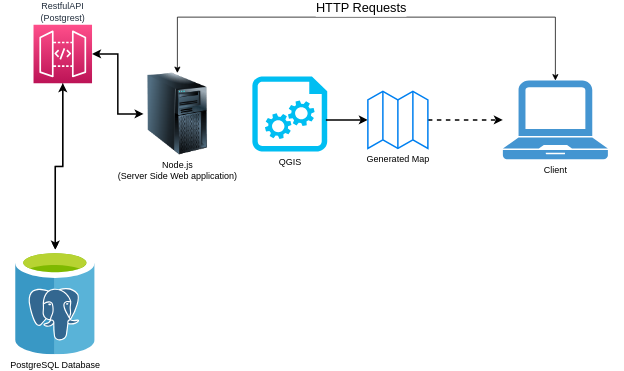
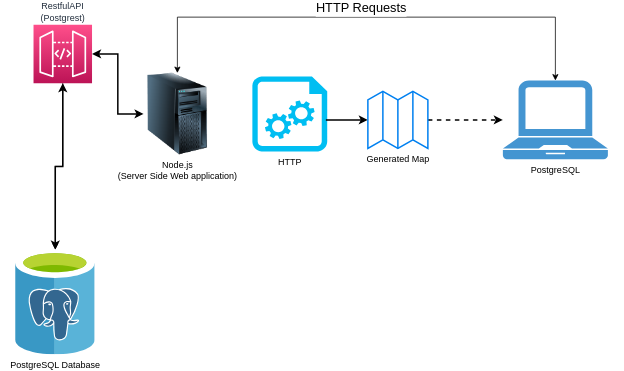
- <mxCell id="8" value="QGIS" style="verticalLabelPosition=bottom;html=1;verticalAlign=top;align=center;strokeColor=none;fillColor=#00BEF2;shape=mxgraph.azure.startup_task;pointerEvents=1;" parent="1" vertex="1"><mxGeometry x="336" y="99" width="100" height="100" as="geometry" /></mxCell>
+ <mxCell id="8" value="HTTP" style="verticalLabelPosition=bottom;html=1;verticalAlign=top;align=center;strokeColor=none;fillColor=#00BEF2;shape=mxgraph.azure.startup_task;pointerEvents=1;" parent="1" vertex="1"><mxGeometry x="336" y="99" width="100" height="100" as="geometry" /></mxCell>
- <mxCell id="14" value="Client" style="pointerEvents=1;shadow=0;dashed=0;html=1;strokeColor=none;fillColor=#4495D1;labelPosition=center;verticalLabelPosition=bottom;verticalAlign=top;align=center;outlineConnect=0;shape=mxgraph.veeam.laptop;" parent="1" vertex="1"><mxGeometry x="670" y="104.5" width="140" height="105" as="geometry" /></mxCell>
+ <mxCell id="14" value="PostgreSQL" style="pointerEvents=1;shadow=0;dashed=0;html=1;strokeColor=none;fillColor=#4495D1;labelPosition=center;verticalLabelPosition=bottom;verticalAlign=top;align=center;outlineConnect=0;shape=mxgraph.veeam.laptop;" parent="1" vertex="1"><mxGeometry x="670" y="104.5" width="140" height="105" as="geometry" /></mxCell>
